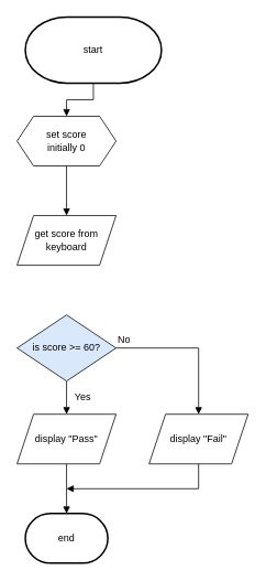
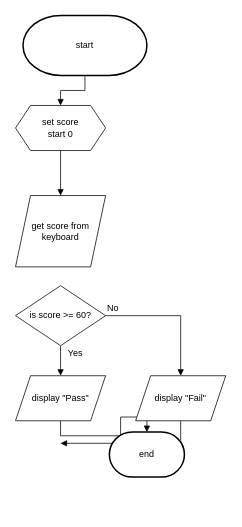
- <mxCell id="5" value="set score&lt;br&gt;initially 0" style="shape=hexagon;perimeter=hexagonPerimeter2;whiteSpace=wrap;html=1;fixedSize=1;" parent="1" vertex="1"><mxGeometry x="20" y="140" width="120" height="60" as="geometry" /></mxCell>
+ <mxCell id="5" value="set score&lt;br&gt;start 0" style="shape=hexagon;perimeter=hexagonPerimeter2;whiteSpace=wrap;html=1;fixedSize=1;" parent="1" vertex="1"><mxGeometry x="20" y="140" width="120" height="60" as="geometry" /></mxCell>
- <mxCell id="6" value="get score from keyboard" style="shape=parallelogram;perimeter=parallelogramPerimeter;whiteSpace=wrap;html=1;fixedSize=1;" parent="1" vertex="1"><mxGeometry x="20" y="260" width="120" height="60" as="geometry" /></mxCell>
+ <mxCell id="6" value="get score from keyboard" style="shape=parallelogram;perimeter=parallelogramPerimeter;whiteSpace=wrap;html=1;fixedSize=1;" parent="1" vertex="1"><mxGeometry x="20" y="260" width="120" height="95" as="geometry" /></mxCell>
- <mxCell id="9" value="is score &amp;gt;= 60?" style="rhombus;whiteSpace=wrap;html=1;fillColor=#dae8fc;" parent="1" vertex="1"><mxGeometry x="20" y="380" width="120" height="80" as="geometry" /></mxCell>
+ <mxCell id="9" value="is score &amp;gt;= 60?" style="rhombus;whiteSpace=wrap;html=1;" parent="1" vertex="1"><mxGeometry x="20" y="380" width="120" height="80" as="geometry" /></mxCell>
- <mxCell id="15" value="Yes" style="text;html=1;strokeColor=none;fillColor=none;align=center;verticalAlign=middle;whiteSpace=wrap;rounded=0;" parent="1" vertex="1"><mxGeometry x="70" y="470" width="60" height="20" as="geometry" /></mxCell>
+ <mxCell id="15" value="Yes" style="text;html=1;strokeColor=none;fillColor=none;align=center;verticalAlign=middle;whiteSpace=wrap;rounded=0;" parent="1" vertex="1"><mxGeometry x="70" y="460" width="60" height="20" as="geometry" /></mxCell>
- <mxCell id="14" value="end" style="strokeWidth=2;html=1;shape=mxgraph.flowchart.terminator;whiteSpace=wrap;" parent="1" vertex="1"><mxGeometry x="30" y="620" width="100" height="60" as="geometry" /></mxCell>
+ <mxCell id="14" value="end" style="strokeWidth=2;html=1;shape=mxgraph.flowchart.terminator;whiteSpace=wrap;" parent="1" vertex="1"><mxGeometry x="145" y="575" width="100" height="60" as="geometry" /></mxCell>
